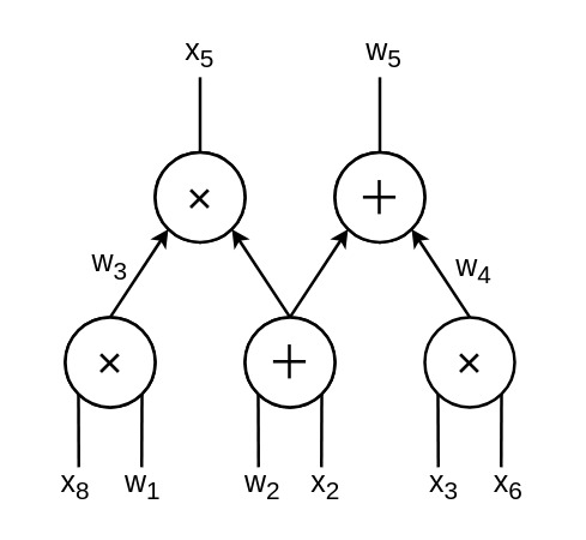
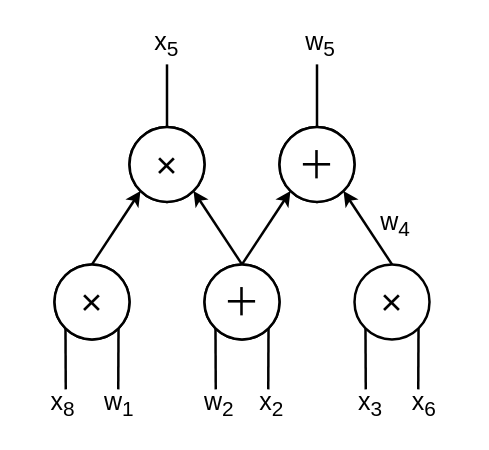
- <mxCell id="29" value="&lt;font style=&quot;font-size: 20px;&quot; color=&quot;#000000&quot;&gt;w&lt;sub&gt;3&lt;/sub&gt;&lt;/font&gt;" style="text;html=1;strokeColor=none;fillColor=none;align=center;verticalAlign=middle;whiteSpace=wrap;rounded=0;" vertex="1" parent="1"><mxGeometry x="43" y="161" width="60" height="30" as="geometry" /></mxCell>
